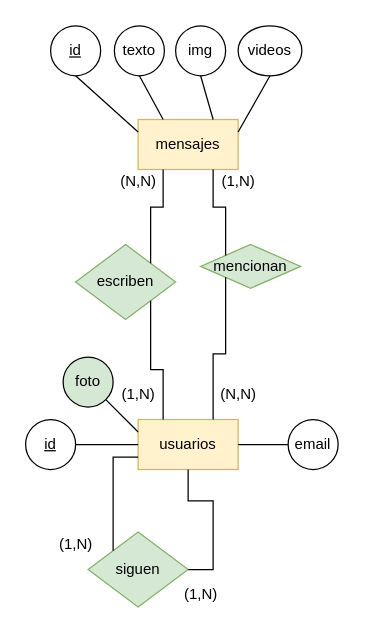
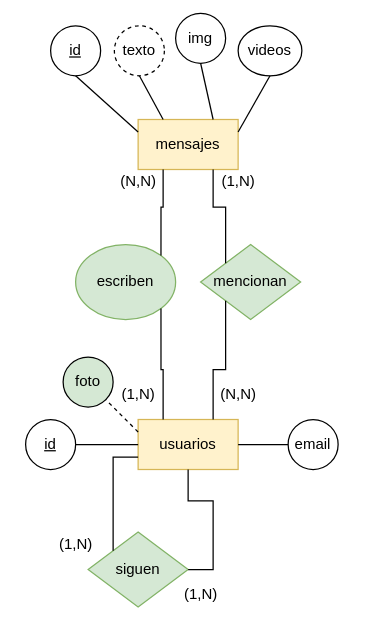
- <mxCell id="26" value="texto" style="ellipse;whiteSpace=wrap;html=1;" vertex="1" parent="1"><mxGeometry x="91" y="20" width="40" height="40" as="geometry" /></mxCell>
+ <mxCell id="26" value="texto" style="ellipse;whiteSpace=wrap;html=1;dashed=1;" vertex="1" parent="1"><mxGeometry x="91" y="20" width="40" height="40" as="geometry" /></mxCell>
- <mxCell id="27" value="img" style="ellipse;whiteSpace=wrap;html=1;" vertex="1" parent="1"><mxGeometry x="140" y="20" width="40" height="40" as="geometry" /></mxCell>
+ <mxCell id="27" value="img" style="ellipse;whiteSpace=wrap;html=1;" vertex="1" parent="1"><mxGeometry x="140" y="10" width="40" height="40" as="geometry" /></mxCell>
- <mxCell id="16" value="mencionan" style="rhombus;whiteSpace=wrap;html=1;fillColor=#d5e8d4;strokeColor=#82b366;" vertex="1" parent="1"><mxGeometry x="160" y="195" width="80" height="35" as="geometry" /></mxCell>
+ <mxCell id="16" value="mencionan" style="rhombus;whiteSpace=wrap;html=1;fillColor=#d5e8d4;strokeColor=#82b366;" vertex="1" parent="1"><mxGeometry x="160" y="195" width="80" height="60" as="geometry" /></mxCell>
- <mxCell id="15" value="escriben" style="rhombus;whiteSpace=wrap;html=1;fillColor=#d5e8d4;strokeColor=#82b366;" vertex="1" parent="1"><mxGeometry x="60" y="195" width="80" height="60" as="geometry" /></mxCell>
+ <mxCell id="15" value="escriben" style="ellipse;whiteSpace=wrap;html=1;fillColor=#d5e8d4;strokeColor=#82b366;" vertex="1" parent="1"><mxGeometry x="60" y="195" width="80" height="60" as="geometry" /></mxCell>
- <mxCell id="13" value="" style="endArrow=none;html=1;rounded=0;entryX=1;entryY=1;entryDx=0;entryDy=0;exitX=0;exitY=0.25;exitDx=0;exitDy=0;" edge="1" parent="1" source="2" target="10"><mxGeometry width="50" height="50" relative="1" as="geometry"><mxPoint x="340" y="555" as="sourcePoint" /><mxPoint x="390" y="505" as="targetPoint" /></mxGeometry></mxCell>
+ <mxCell id="13" value="" style="endArrow=none;html=1;rounded=0;entryX=1;entryY=1;entryDx=0;entryDy=0;exitX=0;exitY=0.25;exitDx=0;exitDy=0;dashed=1;" edge="1" parent="1" source="2" target="10"><mxGeometry width="50" height="50" relative="1" as="geometry"><mxPoint x="340" y="555" as="sourcePoint" /><mxPoint x="390" y="505" as="targetPoint" /></mxGeometry></mxCell>
